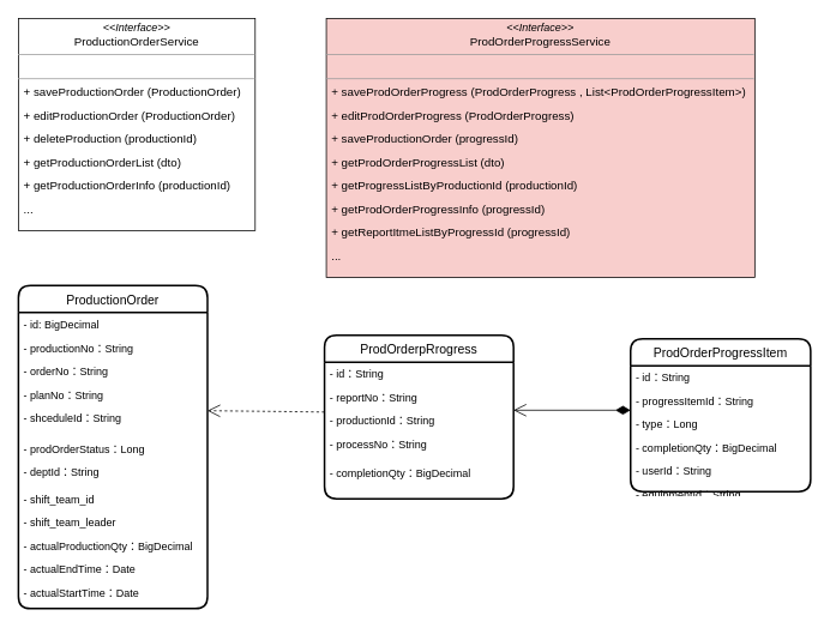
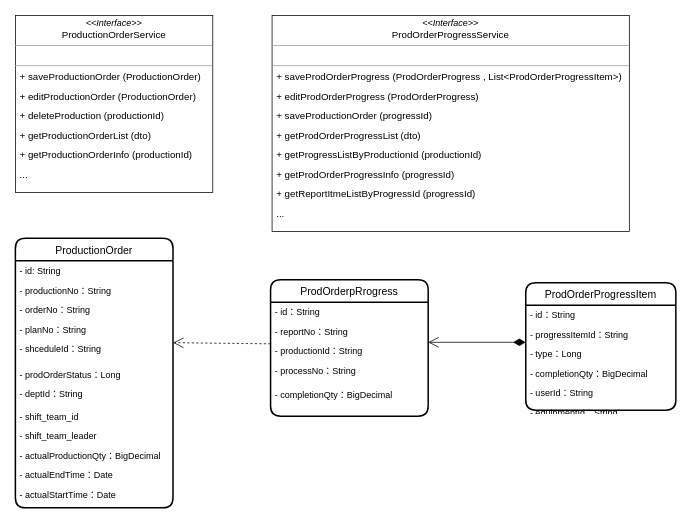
- <mxCell id="37" value="&lt;p style=&quot;margin:0px;margin-top:4px;text-align:center;&quot;&gt;&lt;i&gt;&amp;lt;&amp;lt;Interface&amp;gt;&amp;gt;&lt;/i&gt;&lt;br&gt;&lt;span style=&quot;font-size: 13px;&quot;&gt;ProdOrderProgressService&lt;/span&gt;&lt;br&gt;&lt;/p&gt;&lt;hr size=&quot;1&quot;&gt;&lt;p style=&quot;margin:0px;margin-left:4px;&quot;&gt;&amp;nbsp;&lt;/p&gt;&lt;hr size=&quot;1&quot;&gt;&lt;p style=&quot;margin:0px;margin-left:4px;&quot;&gt;&lt;br&gt;&lt;/p&gt;" style="verticalAlign=top;align=left;overflow=fill;fontSize=12;fontFamily=Helvetica;html=1;fillColor=#f8cecc;" vertex="1" parent="1"><mxGeometry x="362" y="20" width="476" height="288" as="geometry" /></mxCell>
+ <mxCell id="37" value="&lt;p style=&quot;margin:0px;margin-top:4px;text-align:center;&quot;&gt;&lt;i&gt;&amp;lt;&amp;lt;Interface&amp;gt;&amp;gt;&lt;/i&gt;&lt;br&gt;&lt;span style=&quot;font-size: 13px;&quot;&gt;ProdOrderProgressService&lt;/span&gt;&lt;br&gt;&lt;/p&gt;&lt;hr size=&quot;1&quot;&gt;&lt;p style=&quot;margin:0px;margin-left:4px;&quot;&gt;&amp;nbsp;&lt;/p&gt;&lt;hr size=&quot;1&quot;&gt;&lt;p style=&quot;margin:0px;margin-left:4px;&quot;&gt;&lt;br&gt;&lt;/p&gt;" style="verticalAlign=top;align=left;overflow=fill;fontSize=12;fontFamily=Helvetica;html=1;" vertex="1" parent="1"><mxGeometry x="362" y="20" width="476" height="288" as="geometry" /></mxCell>
- <mxCell id="3" value="- id: BigDecimal" style="text;strokeColor=none;fillColor=none;align=left;verticalAlign=top;spacingLeft=4;spacingRight=4;overflow=hidden;rotatable=0;points=[[0,0.5],[1,0.5]];portConstraint=eastwest;" parent="2" vertex="1"><mxGeometry y="30" width="210" height="26" as="geometry" /></mxCell>
+ <mxCell id="3" value="- id: String" style="text;strokeColor=none;fillColor=none;align=left;verticalAlign=top;spacingLeft=4;spacingRight=4;overflow=hidden;rotatable=0;points=[[0,0.5],[1,0.5]];portConstraint=eastwest;" parent="2" vertex="1"><mxGeometry y="30" width="210" height="26" as="geometry" /></mxCell>
